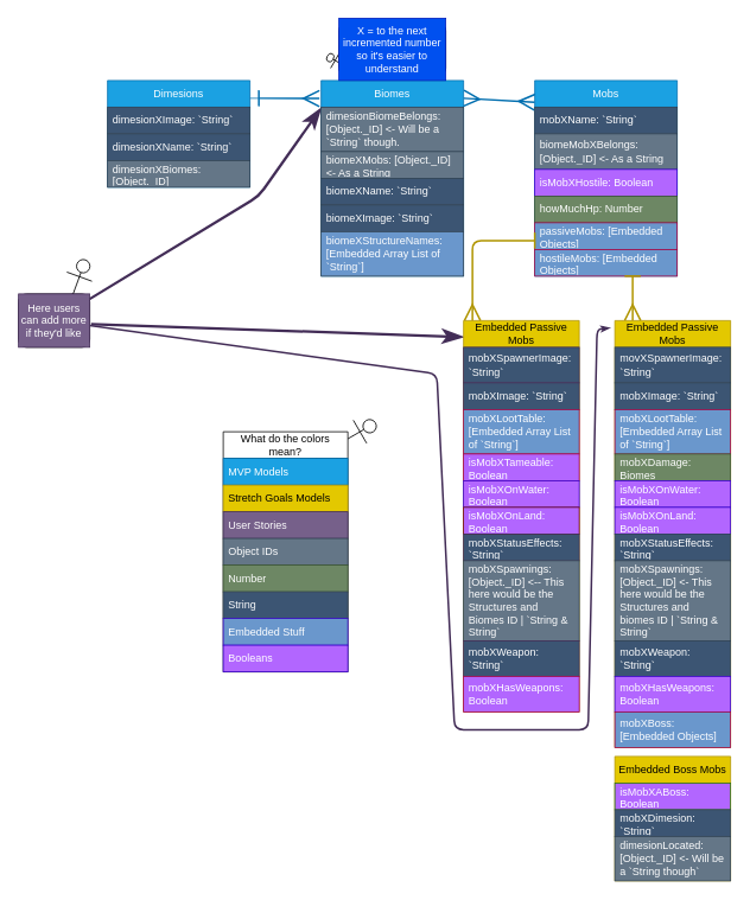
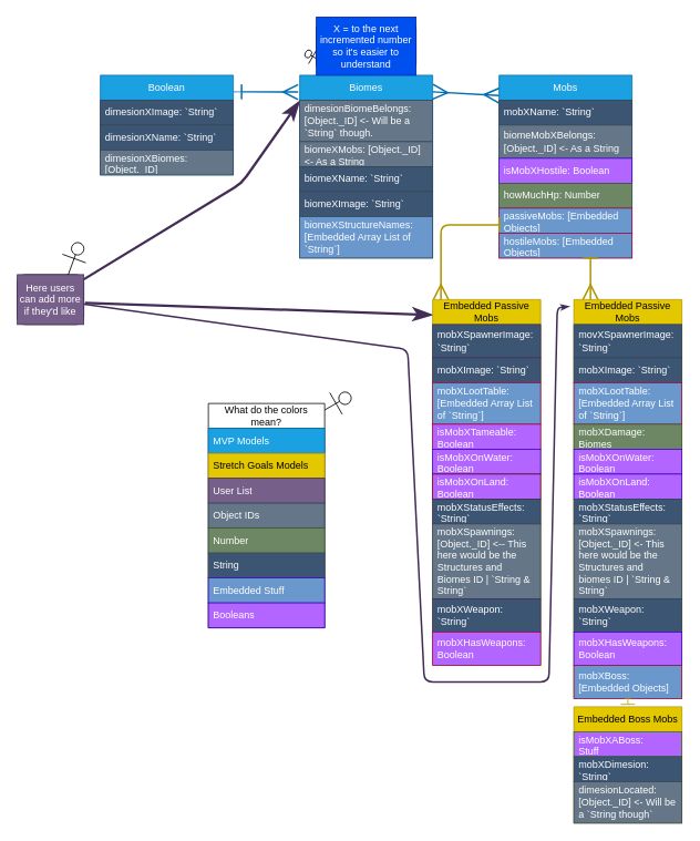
- <mxCell id="8" value="Dimesions" style="swimlane;fontStyle=0;childLayout=stackLayout;horizontal=1;startSize=30;horizontalStack=0;resizeParent=1;resizeParentMax=0;resizeLast=0;collapsible=1;marginBottom=0;whiteSpace=wrap;html=1;fillColor=#1ba1e2;fontColor=#ffffff;strokeColor=#006EAF;" vertex="1" parent="1"><mxGeometry x="120" y="90" width="160" height="120" as="geometry" /></mxCell>
+ <mxCell id="8" value="Boolean" style="swimlane;fontStyle=0;childLayout=stackLayout;horizontal=1;startSize=30;horizontalStack=0;resizeParent=1;resizeParentMax=0;resizeLast=0;collapsible=1;marginBottom=0;whiteSpace=wrap;html=1;fillColor=#1ba1e2;fontColor=#ffffff;strokeColor=#006EAF;" vertex="1" parent="1"><mxGeometry x="120" y="90" width="160" height="120" as="geometry" /></mxCell>
- <mxCell id="66" value="User Stories" style="text;strokeColor=#432D57;fillColor=#76608a;align=left;verticalAlign=middle;spacingLeft=4;spacingRight=4;overflow=hidden;points=[[0,0.5],[1,0.5]];portConstraint=eastwest;rotatable=0;whiteSpace=wrap;html=1;fontColor=#ffffff;" vertex="1" parent="63"><mxGeometry y="90" width="140" height="30" as="geometry" /></mxCell>
+ <mxCell id="66" value="User List" style="text;strokeColor=#432D57;fillColor=#76608a;align=left;verticalAlign=middle;spacingLeft=4;spacingRight=4;overflow=hidden;points=[[0,0.5],[1,0.5]];portConstraint=eastwest;rotatable=0;whiteSpace=wrap;html=1;fontColor=#ffffff;" vertex="1" parent="63"><mxGeometry y="90" width="140" height="30" as="geometry" /></mxCell>
+ <mxCell id="57" style="edgeStyle=none;html=1;entryX=0.5;entryY=1;entryDx=0;entryDy=0;entryPerimeter=0;startArrow=baseDash;startFill=0;endArrow=baseDash;endFill=0;startSize=15;endSize=5;sourcePerimeterSpacing=3;targetPerimeterSpacing=0;fillColor=#e3c800;strokeColor=#B09500;" edge="1" parent="1" source="58" target="56"><mxGeometry relative="1" as="geometry" /></mxCell>
- <mxCell id="59" value="isMobXABoss:&lt;br&gt;Boolean" style="text;strokeColor=#2D7600;fillColor=#B266FF;align=left;verticalAlign=middle;spacingLeft=4;spacingRight=4;overflow=hidden;points=[[0,0.5],[1,0.5]];portConstraint=eastwest;rotatable=0;whiteSpace=wrap;html=1;fontColor=#ffffff;" vertex="1" parent="58"><mxGeometry y="30" width="130" height="30" as="geometry" /></mxCell>
+ <mxCell id="59" value="isMobXABoss:&lt;br&gt;Stuff" style="text;strokeColor=#2D7600;fillColor=#B266FF;align=left;verticalAlign=middle;spacingLeft=4;spacingRight=4;overflow=hidden;points=[[0,0.5],[1,0.5]];portConstraint=eastwest;rotatable=0;whiteSpace=wrap;html=1;fontColor=#ffffff;" vertex="1" parent="58"><mxGeometry y="30" width="130" height="30" as="geometry" /></mxCell>
